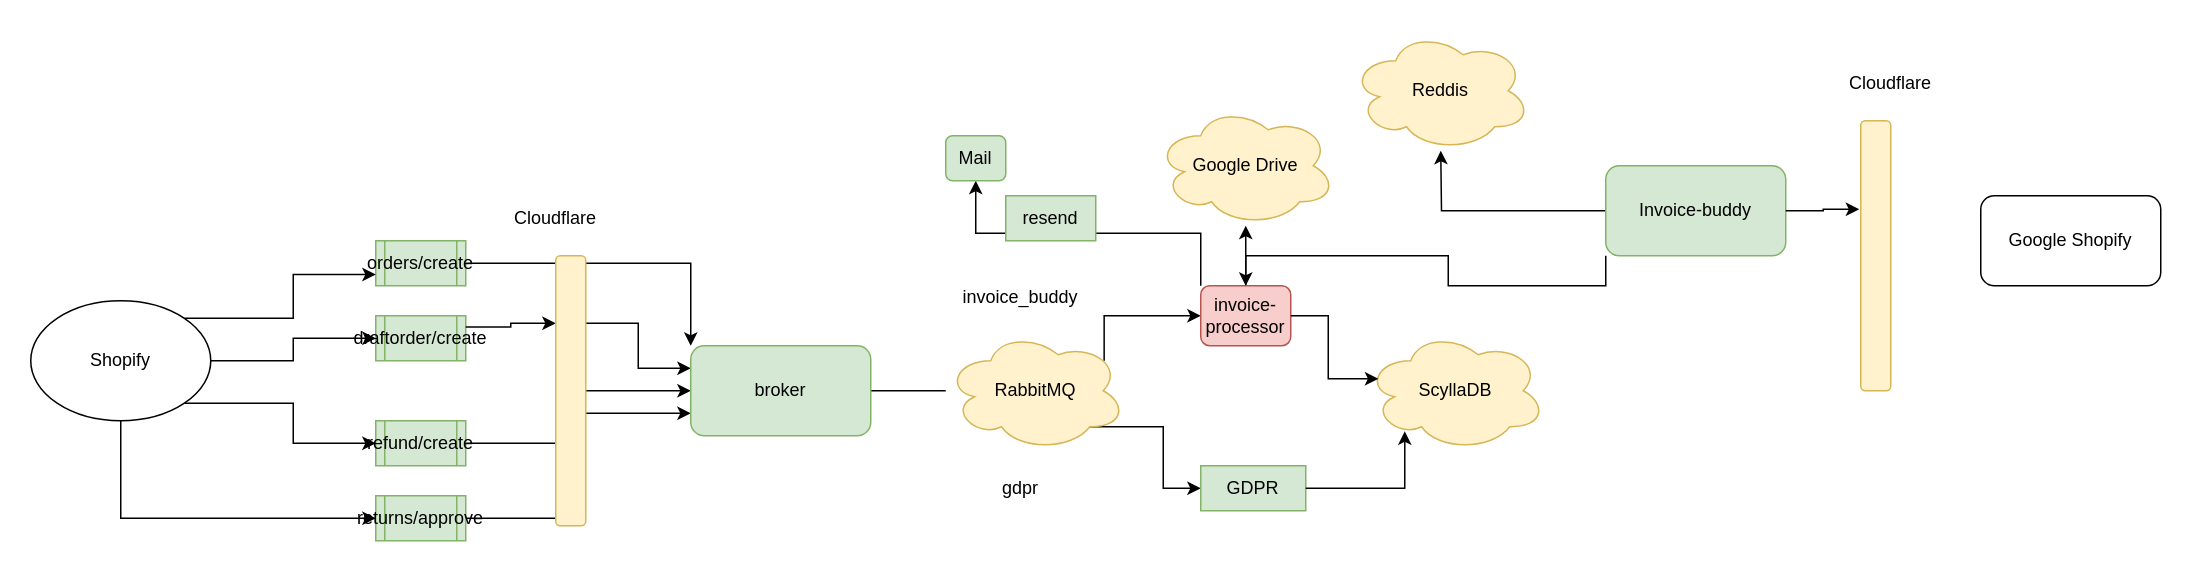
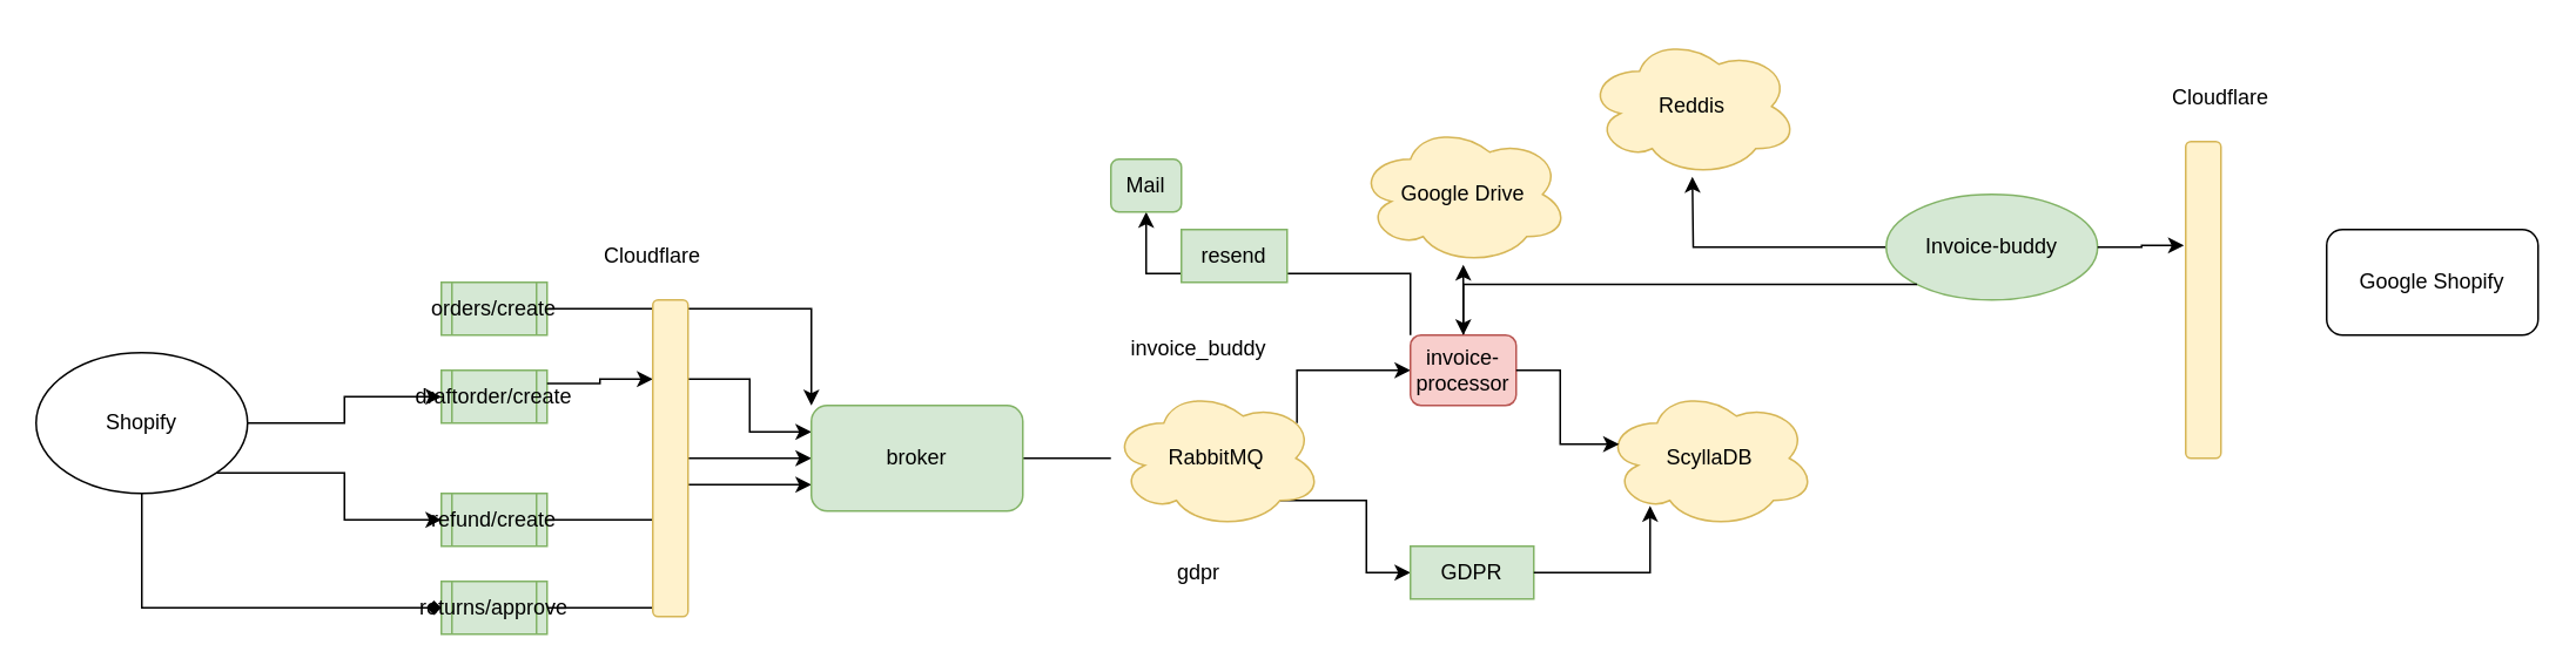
- <mxCell id="36" value="Invoice-buddy" style="rounded=1;whiteSpace=wrap;html=1;fillColor=#d5e8d4;strokeColor=#82b366;" vertex="1" parent="1"><mxGeometry x="1070" y="110" width="120" height="60" as="geometry" /></mxCell>
+ <mxCell id="36" value="Invoice-buddy" style="ellipse;whiteSpace=wrap;html=1;fillColor=#d5e8d4;strokeColor=#82b366;" vertex="1" parent="1"><mxGeometry x="1070" y="110" width="120" height="60" as="geometry" /></mxCell>
- <mxCell id="4" style="edgeStyle=orthogonalEdgeStyle;rounded=0;orthogonalLoop=1;jettySize=auto;html=1;exitX=1;exitY=0;exitDx=0;exitDy=0;entryX=0;entryY=0.75;entryDx=0;entryDy=0;" edge="1" parent="1" source="8" target="3"><mxGeometry relative="1" as="geometry" /></mxCell>
- <mxCell id="7" style="edgeStyle=orthogonalEdgeStyle;rounded=0;orthogonalLoop=1;jettySize=auto;html=1;exitX=0.5;exitY=1;exitDx=0;exitDy=0;entryX=0;entryY=0.5;entryDx=0;entryDy=0;" edge="1" parent="1" source="8" target="14"><mxGeometry relative="1" as="geometry" /></mxCell>
+ <mxCell id="7" style="edgeStyle=orthogonalEdgeStyle;rounded=0;orthogonalLoop=1;jettySize=auto;html=1;exitX=0.5;exitY=1;exitDx=0;exitDy=0;entryX=0;entryY=0.5;entryDx=0;entryDy=0;endArrow=diamond;" edge="1" parent="1" source="8" target="14"><mxGeometry relative="1" as="geometry" /></mxCell>
